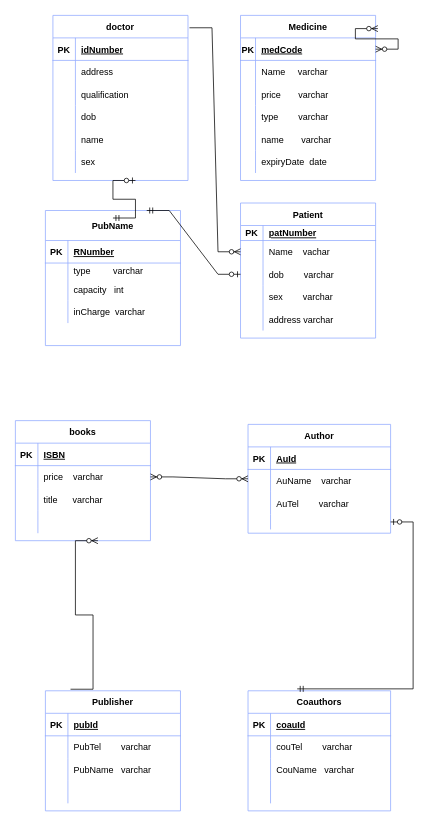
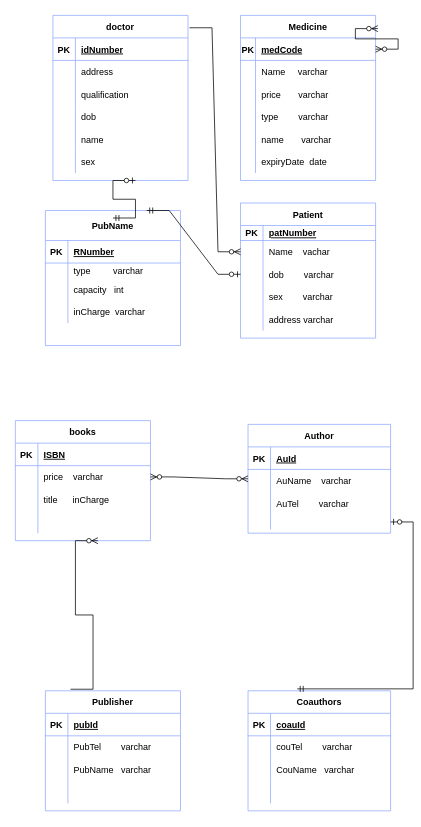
- <mxCell id="82" value="title      varchar" style="shape=partialRectangle;connectable=0;fillColor=none;top=0;left=0;bottom=0;right=0;align=left;spacingLeft=6;overflow=hidden;strokeColor=#8FA9FF;" vertex="1" parent="80"><mxGeometry x="30" width="150" height="30" as="geometry"><mxRectangle width="150" height="30" as="alternateBounds" /></mxGeometry></mxCell>
+ <mxCell id="82" value="title      inCharge" style="shape=partialRectangle;connectable=0;fillColor=none;top=0;left=0;bottom=0;right=0;align=left;spacingLeft=6;overflow=hidden;strokeColor=#8FA9FF;" vertex="1" parent="80"><mxGeometry x="30" width="150" height="30" as="geometry"><mxRectangle width="150" height="30" as="alternateBounds" /></mxGeometry></mxCell>
